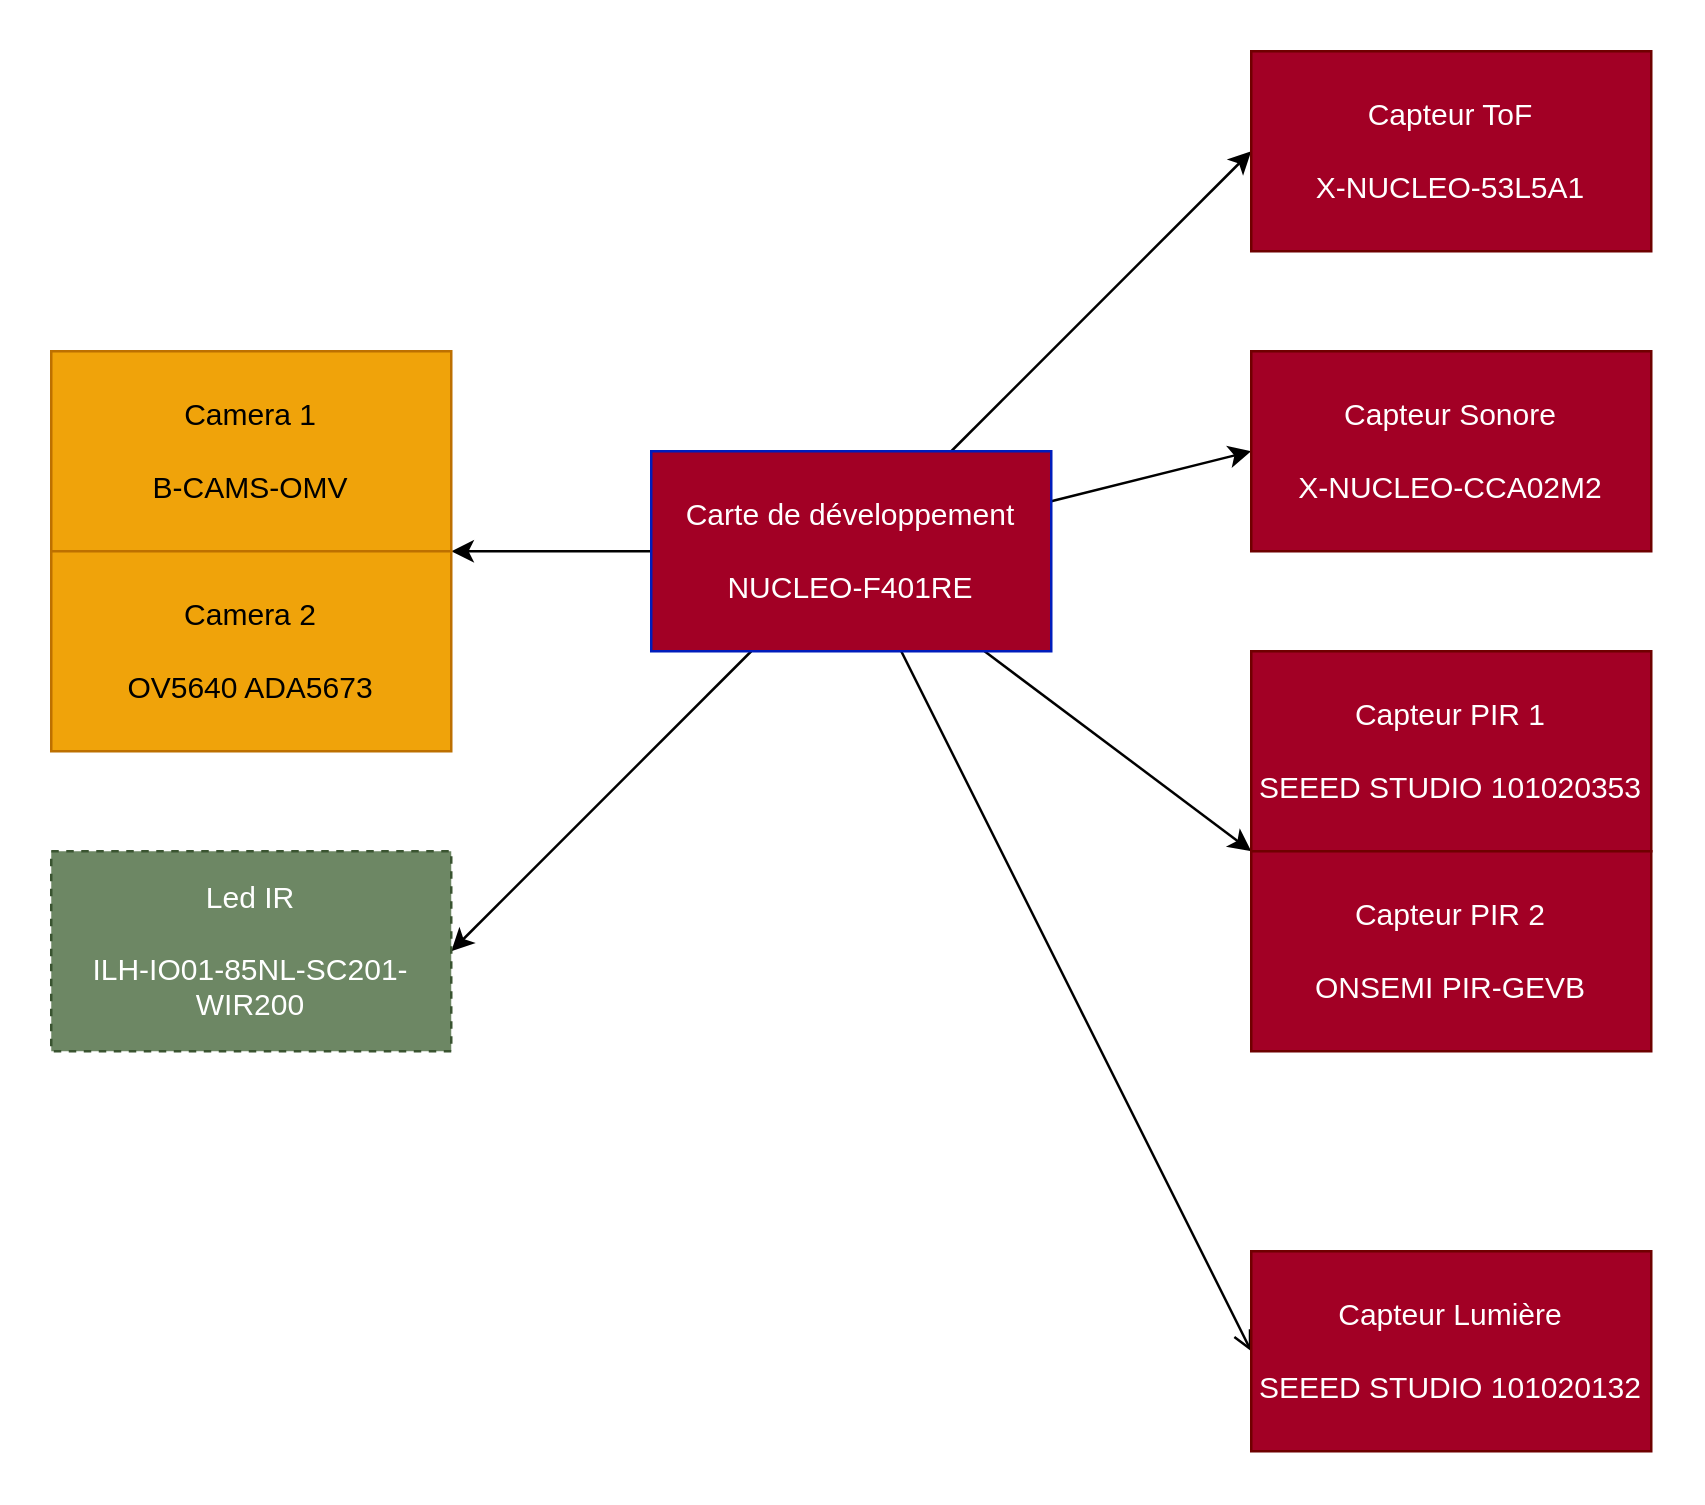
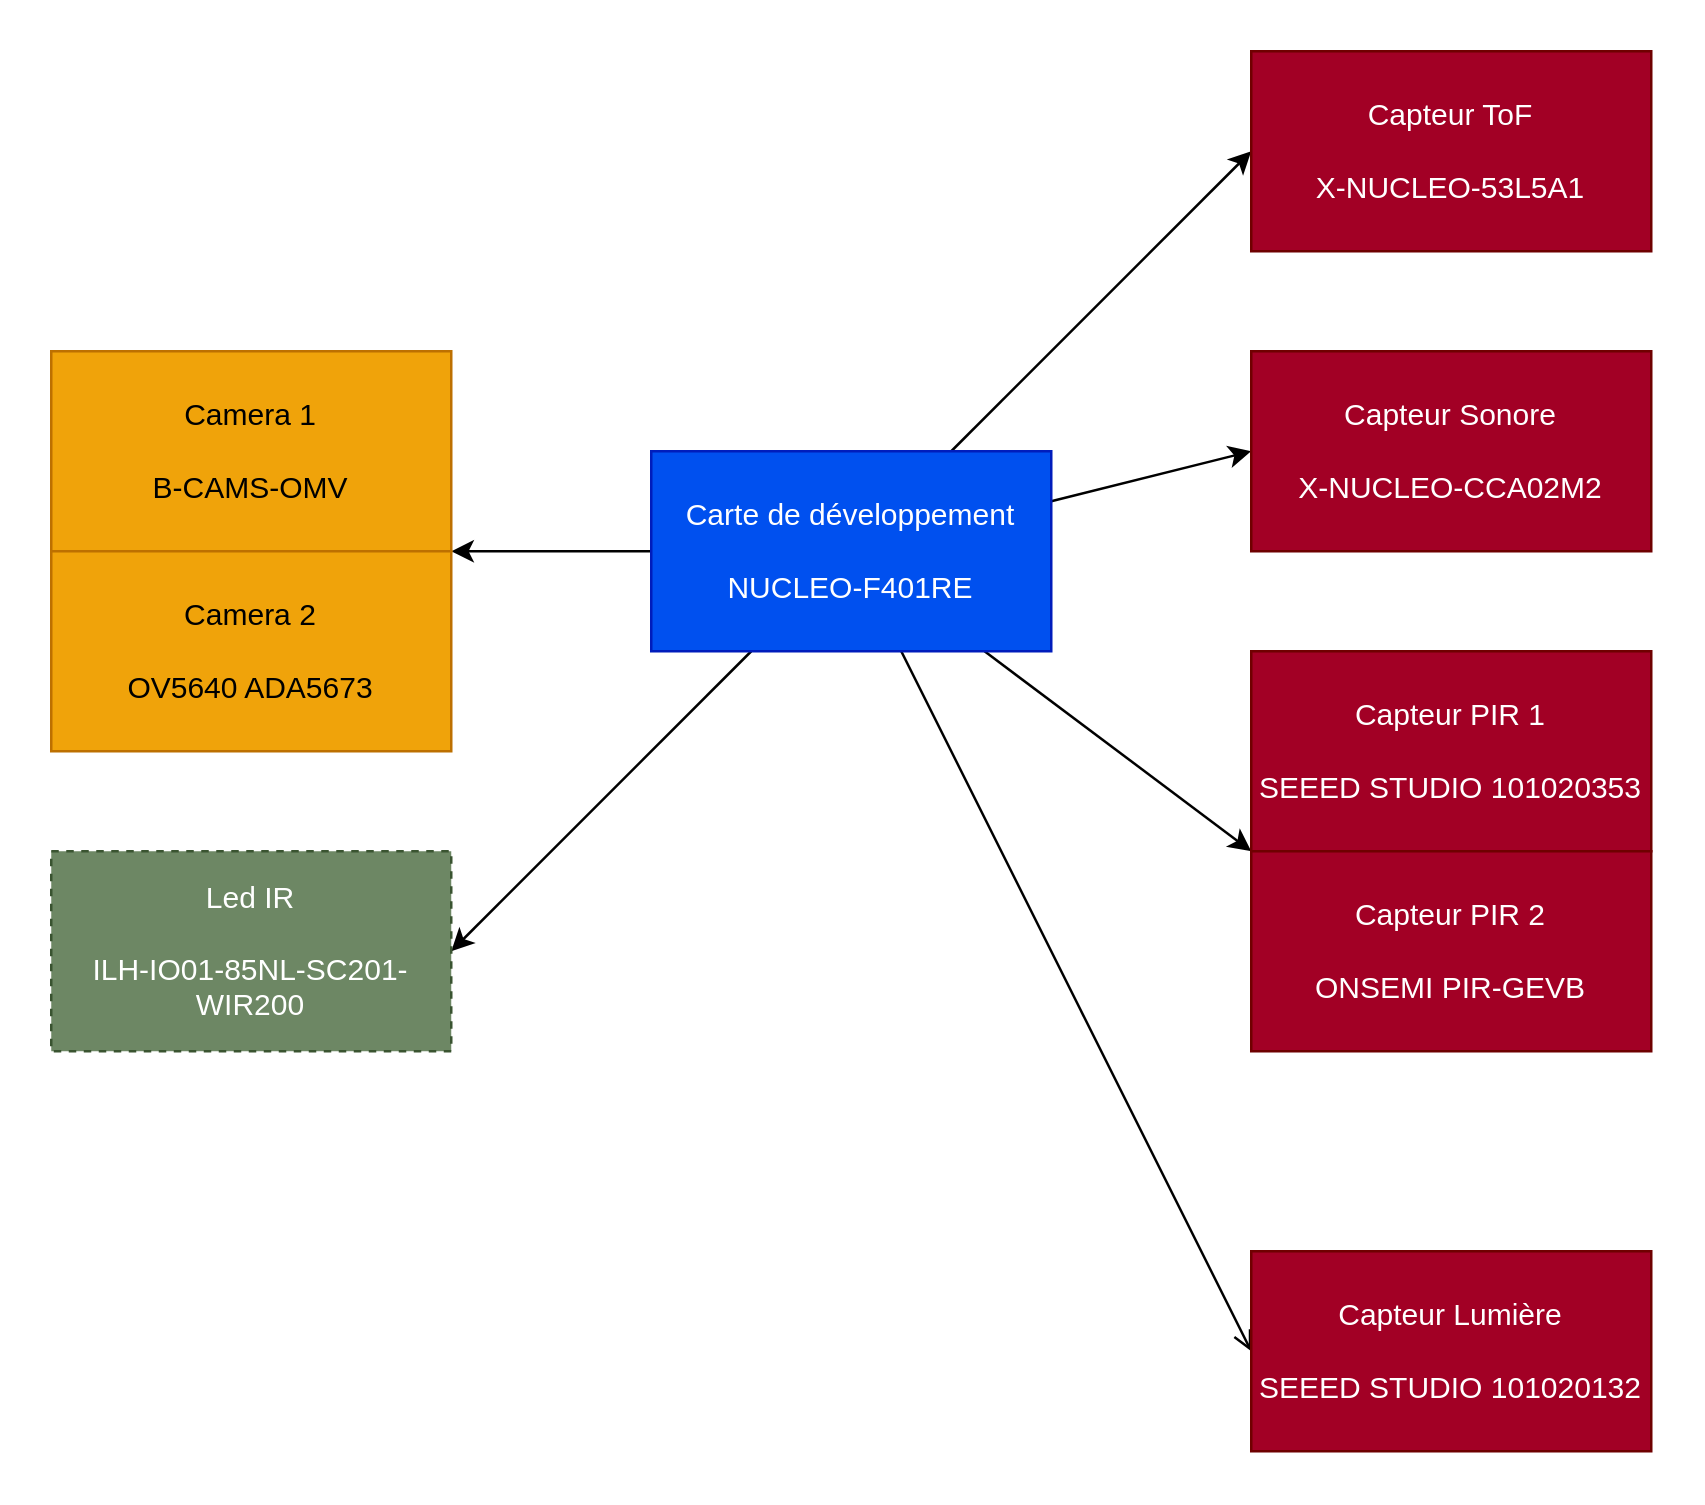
- <mxCell id="8" value="Carte de développement&lt;br&gt;&lt;br&gt;NUCLEO-F401RE" style="rounded=0;whiteSpace=wrap;html=1;fillColor=#a20025;fontColor=#ffffff;strokeColor=#001DBC;" parent="1" vertex="1"><mxGeometry x="260" y="180" width="160" height="80" as="geometry" /></mxCell>
+ <mxCell id="8" value="Carte de développement&lt;br&gt;&lt;br&gt;NUCLEO-F401RE" style="rounded=0;whiteSpace=wrap;html=1;fillColor=#0050ef;fontColor=#ffffff;strokeColor=#001DBC;" parent="1" vertex="1"><mxGeometry x="260" y="180" width="160" height="80" as="geometry" /></mxCell>
